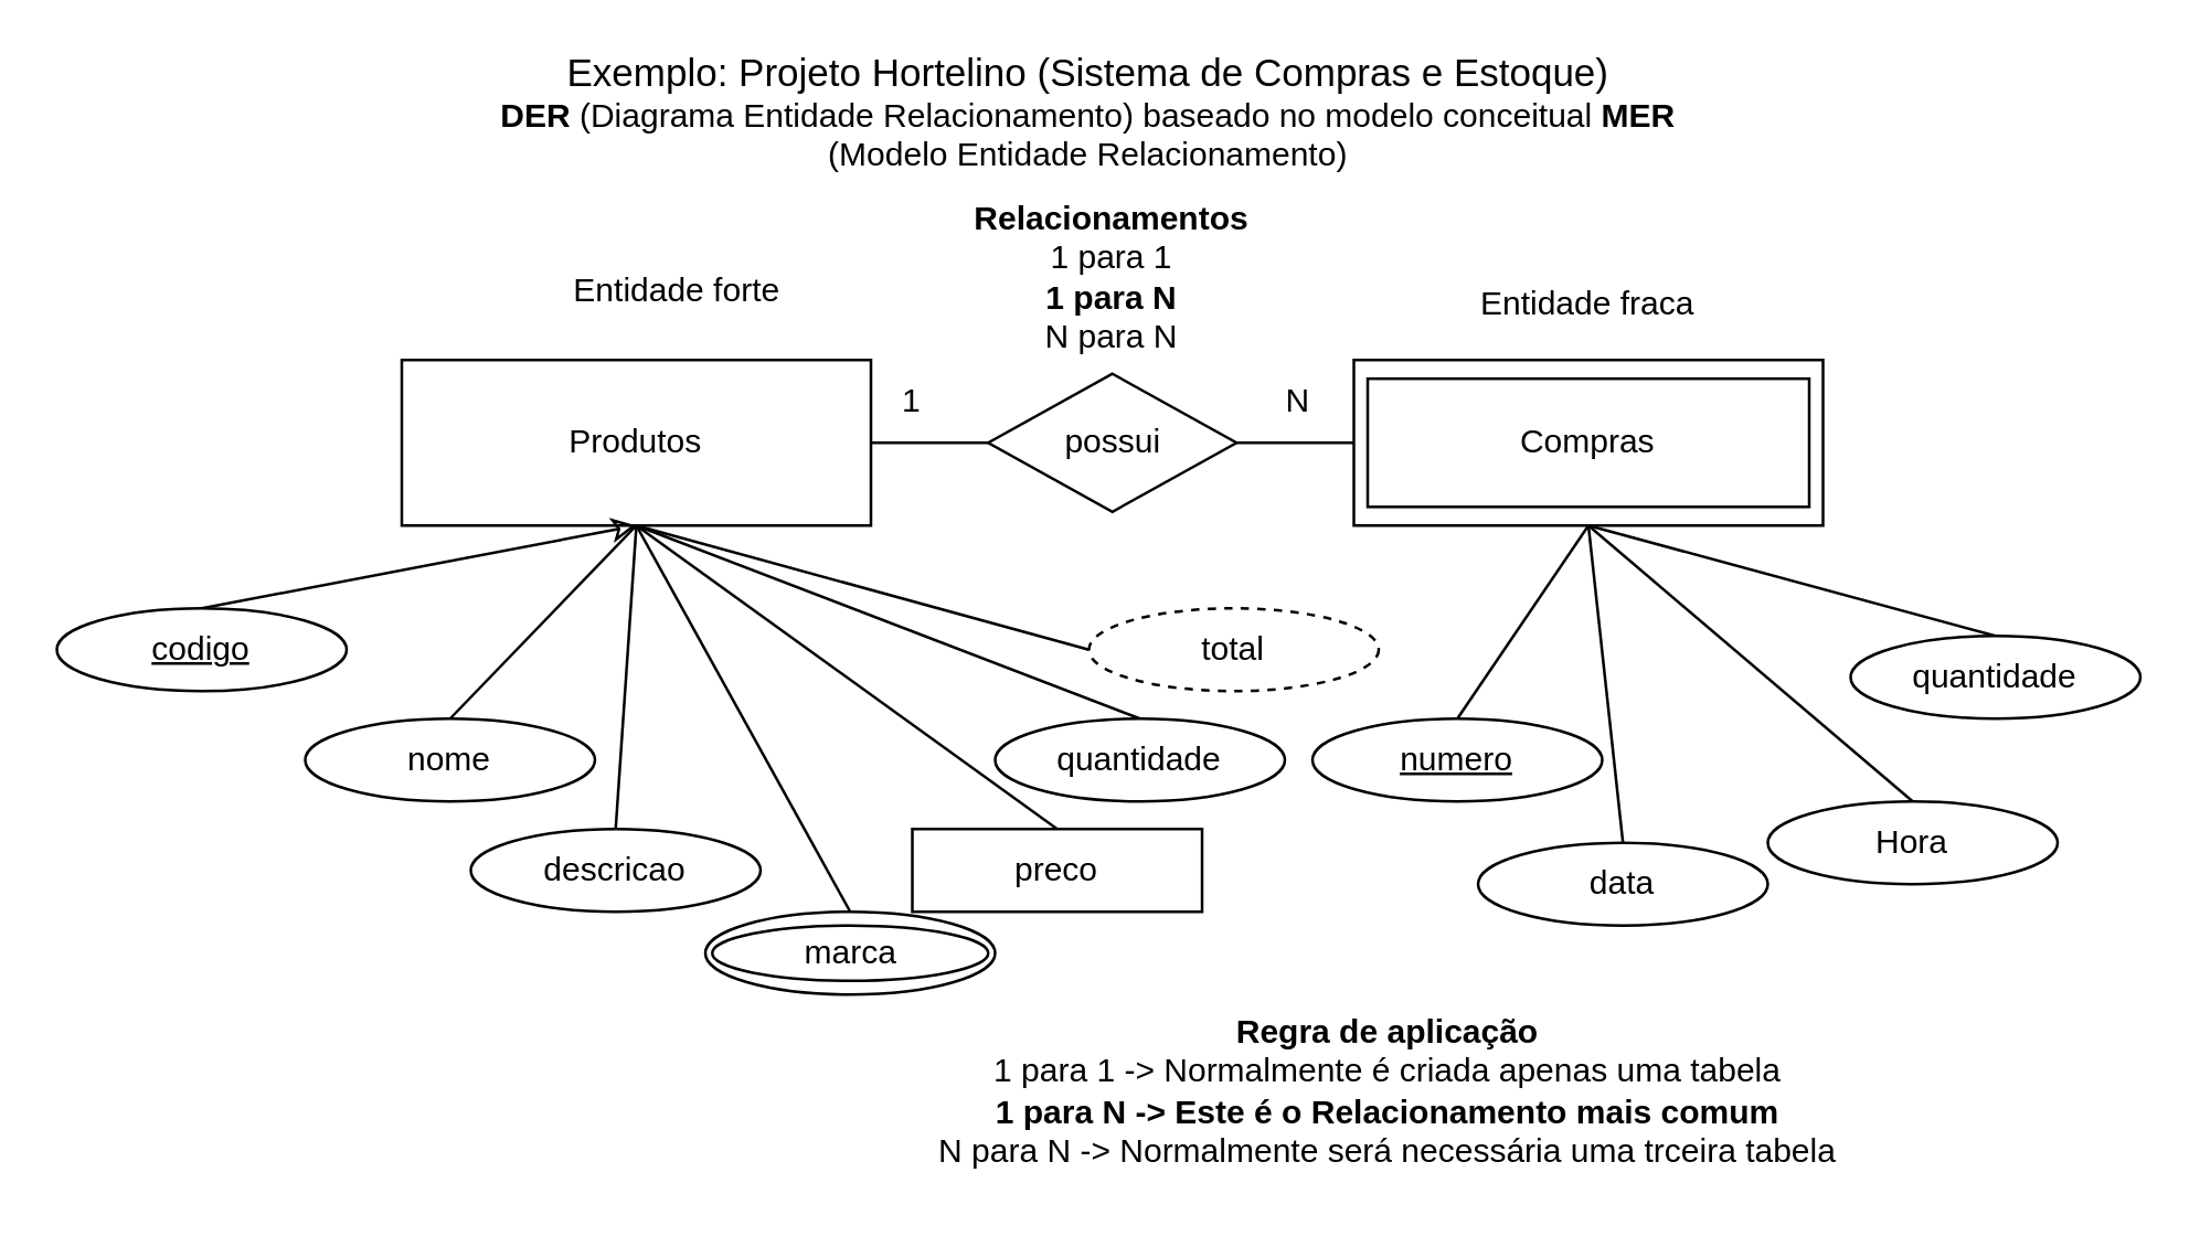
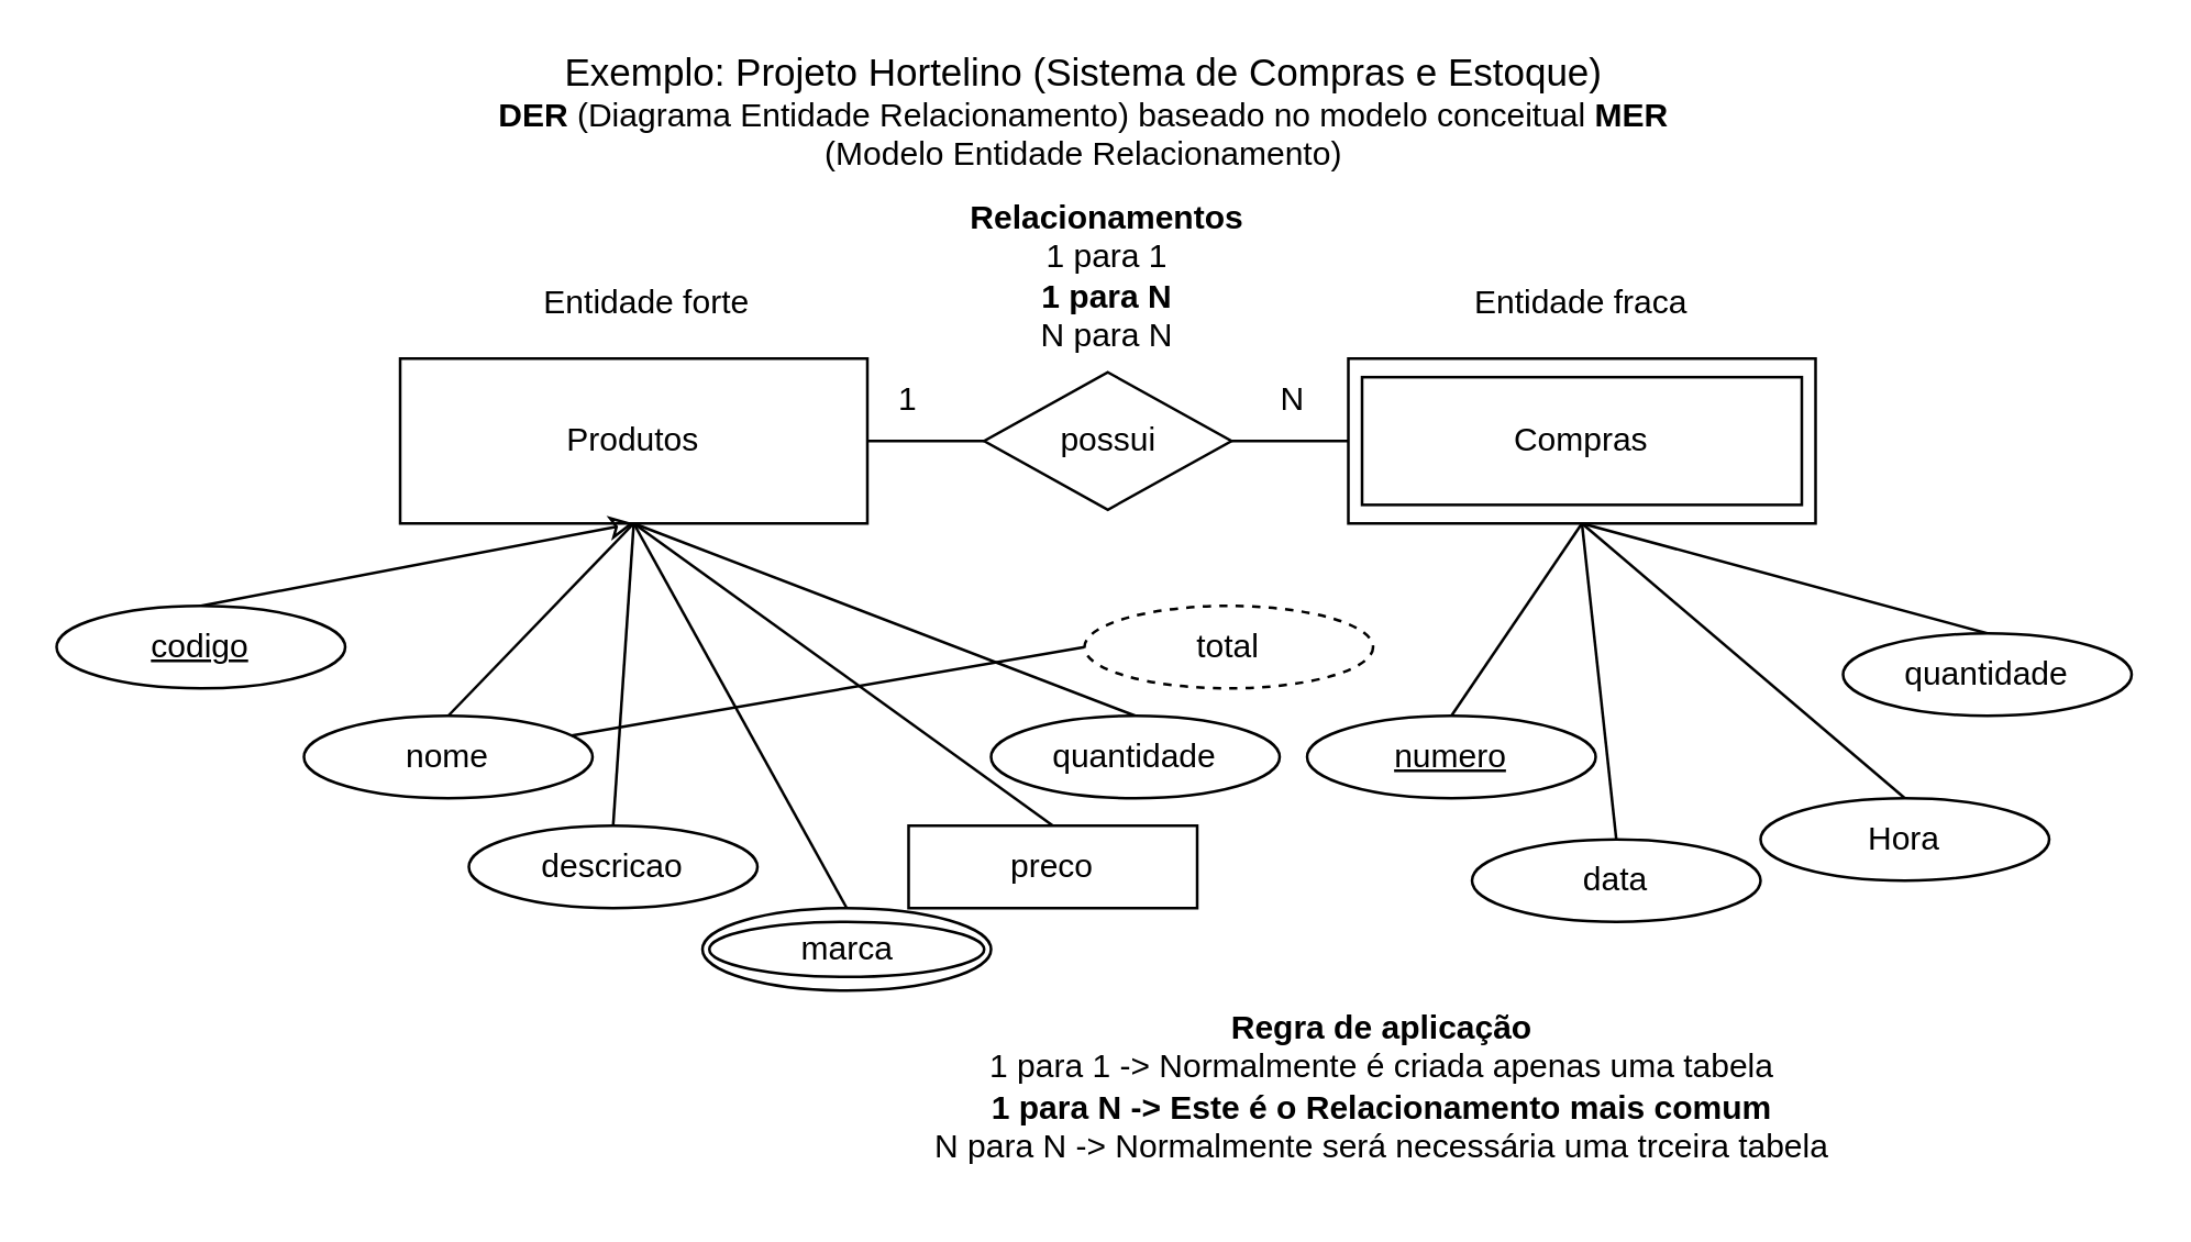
- <mxCell id="5" value="Entidade forte" style="text;html=1;strokeColor=none;fillColor=none;align=center;verticalAlign=middle;whiteSpace=wrap;rounded=0;" parent="1" vertex="1"><mxGeometry x="195" y="95" width="100" height="20" as="geometry" /></mxCell>
+ <mxCell id="5" value="Entidade forte" style="text;html=1;strokeColor=none;fillColor=none;align=center;verticalAlign=middle;whiteSpace=wrap;rounded=0;" parent="1" vertex="1"><mxGeometry x="185" y="100" width="100" height="20" as="geometry" /></mxCell>
- <mxCell id="18" style="edgeStyle=none;rounded=0;orthogonalLoop=1;jettySize=auto;html=1;exitX=0;exitY=0.5;exitDx=0;exitDy=0;entryX=0.5;entryY=1;entryDx=0;entryDy=0;endArrow=none;endFill=0;" parent="1" source="19" target="2" edge="1"><mxGeometry relative="1" as="geometry" /></mxCell>
+ <mxCell id="18" style="edgeStyle=none;rounded=0;orthogonalLoop=1;jettySize=auto;html=1;exitX=0;exitY=0.5;exitDx=0;exitDy=0;endArrow=none;endFill=0;" parent="1" source="19" target="10" edge="1"><mxGeometry relative="1" as="geometry" /></mxCell>
